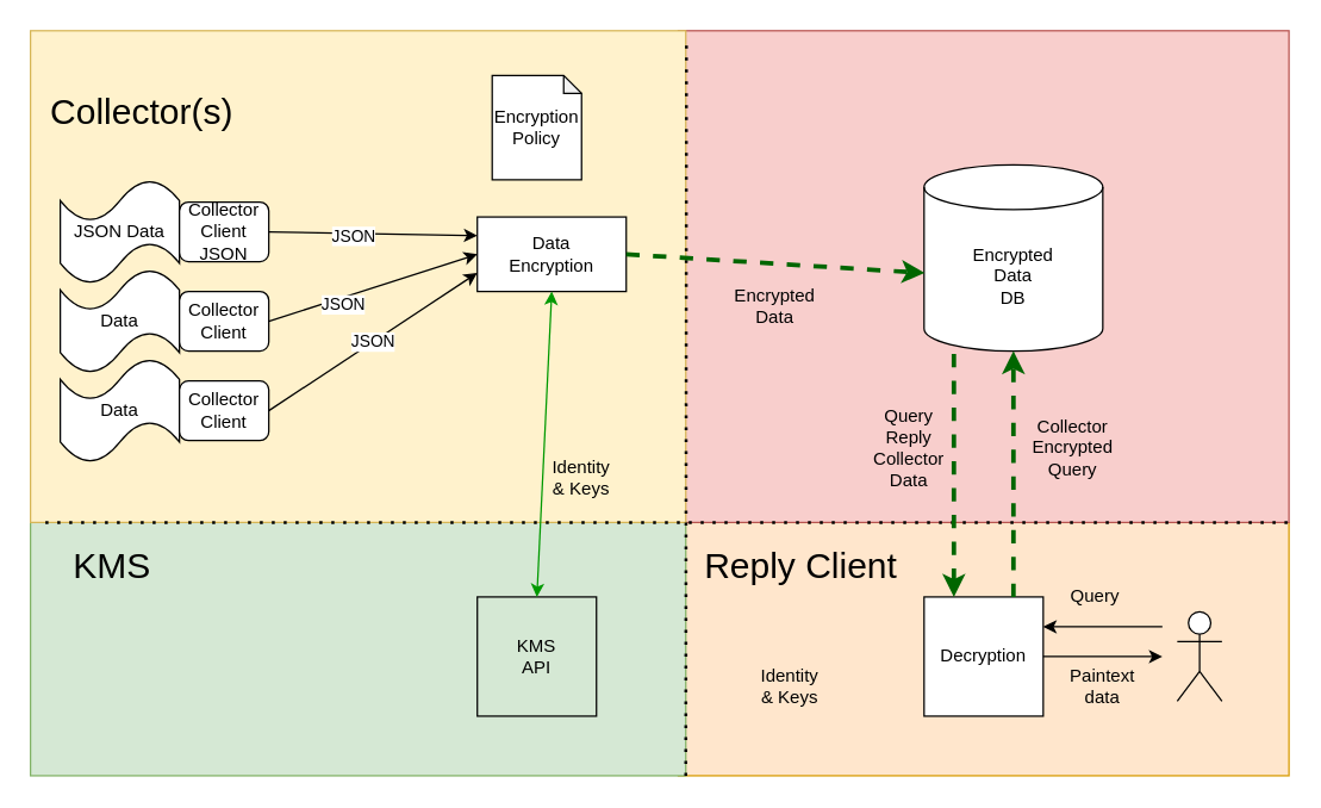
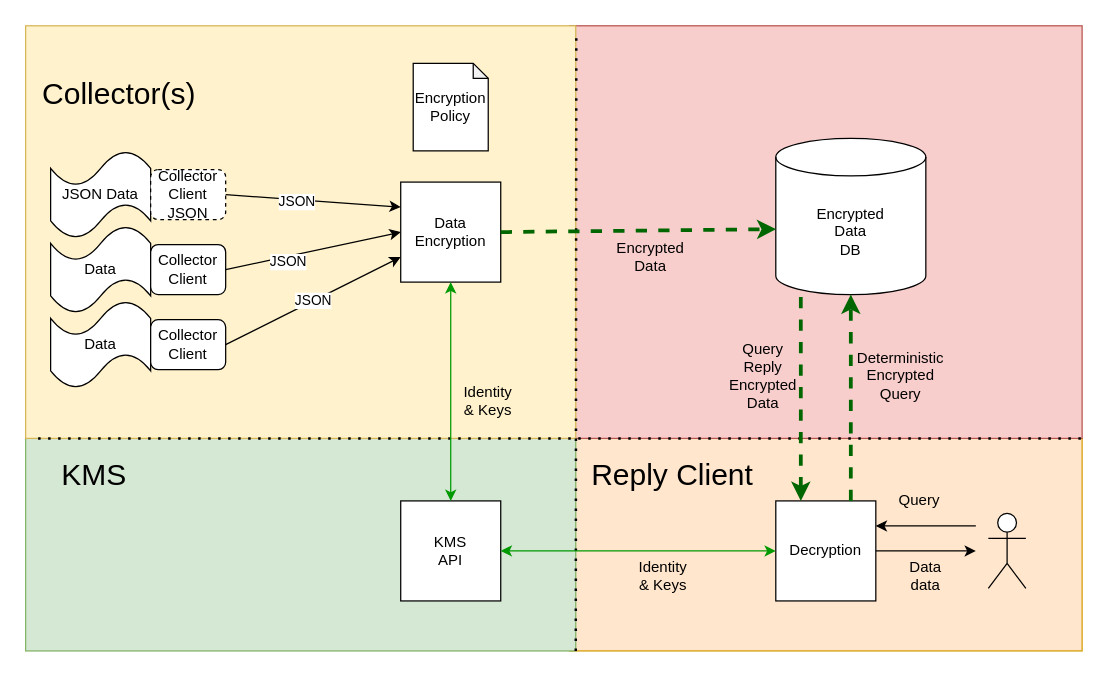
- <mxCell id="30" value="Collector&lt;br&gt;Client&lt;br&gt;JSON" style="rounded=1;whiteSpace=wrap;html=1;" vertex="1" parent="1"><mxGeometry x="120" y="135" width="60" height="40" as="geometry" /></mxCell>
+ <mxCell id="30" value="Collector&lt;br&gt;Client&lt;br&gt;JSON" style="rounded=1;whiteSpace=wrap;html=1;dashed=1;" vertex="1" parent="1"><mxGeometry x="120" y="135" width="60" height="40" as="geometry" /></mxCell>
- <mxCell id="6" value="Data&lt;br&gt;Encryption" style="whiteSpace=wrap;html=1;aspect=fixed;" parent="1" vertex="1"><mxGeometry x="320" y="145" width="100" height="50" as="geometry" /></mxCell>
+ <mxCell id="6" value="Data&lt;br&gt;Encryption" style="whiteSpace=wrap;html=1;aspect=fixed;" parent="1" vertex="1"><mxGeometry x="320" y="145" width="80" height="80" as="geometry" /></mxCell>
- <mxCell id="29" value="Query&lt;br&gt;Reply&lt;br&gt;Collector&lt;br&gt;Data" style="text;html=1;strokeColor=none;fillColor=none;align=center;verticalAlign=middle;whiteSpace=wrap;rounded=0;" parent="1" vertex="1"><mxGeometry x="590" y="290" width="40" height="20" as="geometry" /></mxCell>
+ <mxCell id="29" value="Query&lt;br&gt;Reply&lt;br&gt;Encrypted&lt;br&gt;Data" style="text;html=1;strokeColor=none;fillColor=none;align=center;verticalAlign=middle;whiteSpace=wrap;rounded=0;" parent="1" vertex="1"><mxGeometry x="590" y="290" width="40" height="20" as="geometry" /></mxCell>
- <mxCell id="39" value="Collector&lt;br&gt;Encrypted&lt;br&gt;Query" style="text;html=1;strokeColor=none;fillColor=none;align=center;verticalAlign=middle;whiteSpace=wrap;rounded=0;" vertex="1" parent="1"><mxGeometry x="700" y="290" width="40" height="20" as="geometry" /></mxCell>
+ <mxCell id="39" value="Deterministic&lt;br&gt;Encrypted&lt;br&gt;Query" style="text;html=1;strokeColor=none;fillColor=none;align=center;verticalAlign=middle;whiteSpace=wrap;rounded=0;" vertex="1" parent="1"><mxGeometry x="700" y="290" width="40" height="20" as="geometry" /></mxCell>
- <mxCell id="16" value="KMS&lt;br&gt;API" style="whiteSpace=wrap;html=1;aspect=fixed;fillColor=#d5e8d4;" parent="1" vertex="1"><mxGeometry x="320" y="400" width="80" height="80" as="geometry" /></mxCell>
+ <mxCell id="16" value="KMS&lt;br&gt;API" style="whiteSpace=wrap;html=1;aspect=fixed;" parent="1" vertex="1"><mxGeometry x="320" y="400" width="80" height="80" as="geometry" /></mxCell>
+ <mxCell id="41" value="" style="endArrow=classic;startArrow=classic;html=1;exitX=0;exitY=0.5;exitDx=0;exitDy=0;strokeColor=#009900;entryX=1;entryY=0.5;entryDx=0;entryDy=0;" edge="1" parent="1" source="7" target="16"><mxGeometry width="50" height="50" relative="1" as="geometry"><mxPoint x="620" y="440" as="sourcePoint" /><mxPoint x="560" y="680" as="targetPoint" /></mxGeometry></mxCell>
- <mxCell id="28" value="Paintext&lt;br&gt;data" style="text;html=1;strokeColor=none;fillColor=none;align=center;verticalAlign=middle;whiteSpace=wrap;rounded=0;" parent="1" vertex="1"><mxGeometry x="720" y="450" width="40" height="20" as="geometry" /></mxCell>
+ <mxCell id="28" value="Data&lt;br&gt;data" style="text;html=1;strokeColor=none;fillColor=none;align=center;verticalAlign=middle;whiteSpace=wrap;rounded=0;" parent="1" vertex="1"><mxGeometry x="720" y="450" width="40" height="20" as="geometry" /></mxCell>
